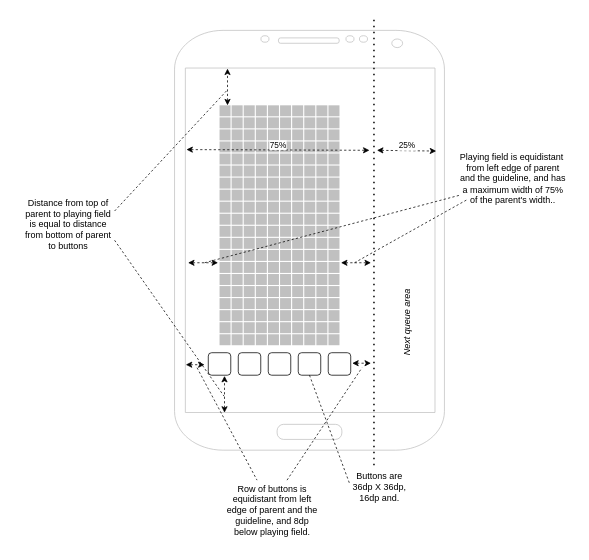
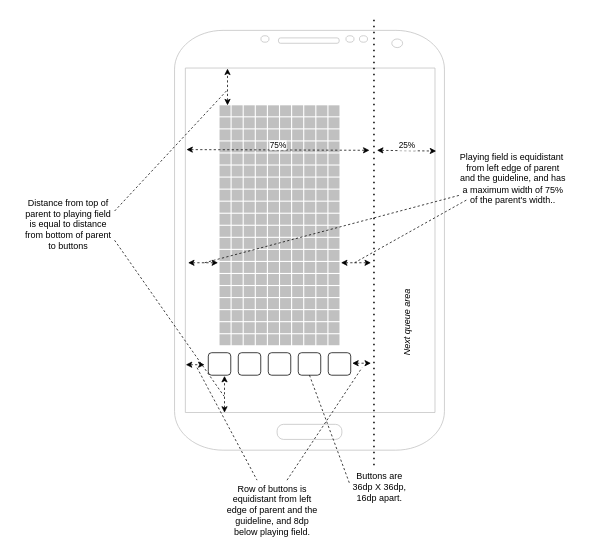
- <mxCell id="19" value="Buttons are &lt;br&gt;36dp X 36dp,&lt;br&gt;16dp and." style="text;html=1;align=center;verticalAlign=middle;resizable=0;points=[];autosize=1;strokeColor=none;fillColor=none;" vertex="1" parent="1"><mxGeometry x="460" y="619" width="90" height="60" as="geometry" /></mxCell>
+ <mxCell id="19" value="Buttons are &lt;br&gt;36dp X 36dp,&lt;br&gt;16dp apart." style="text;html=1;align=center;verticalAlign=middle;resizable=0;points=[];autosize=1;strokeColor=none;fillColor=none;" vertex="1" parent="1"><mxGeometry x="460" y="619" width="90" height="60" as="geometry" /></mxCell>
